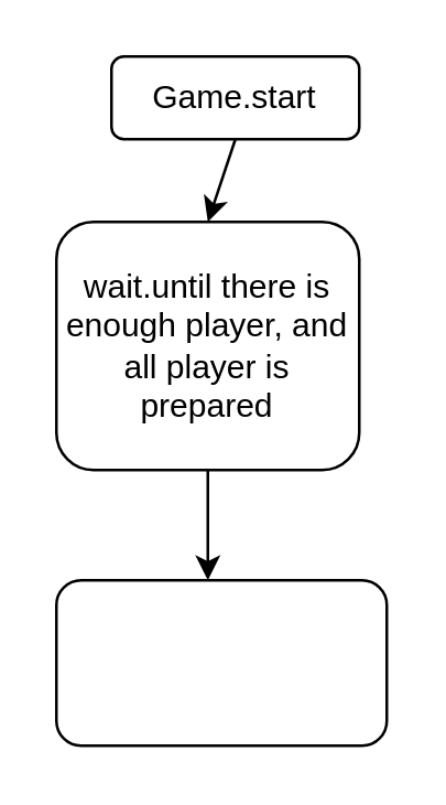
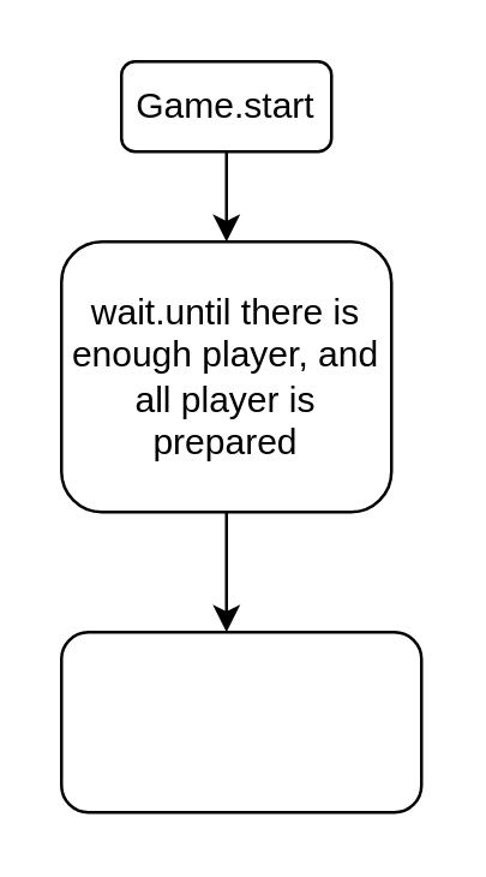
- <mxCell id="2" value="Game.start" style="rounded=1;whiteSpace=wrap;html=1;" vertex="1" parent="1"><mxGeometry x="40" y="20" width="90" height="30" as="geometry" /></mxCell>
+ <mxCell id="2" value="Game.start" style="rounded=1;whiteSpace=wrap;html=1;" vertex="1" parent="1"><mxGeometry x="40" y="20" width="70" height="30" as="geometry" /></mxCell>
